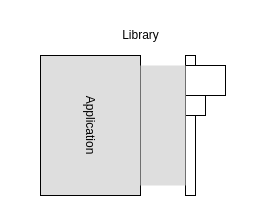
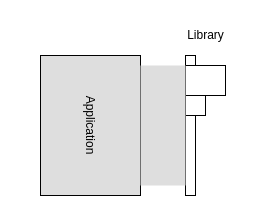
- <mxCell id="7" value="Library" style="text;html=1;align=center;verticalAlign=middle;resizable=0;points=[];autosize=1;strokeColor=none;fillColor=none;" vertex="1" parent="1"><mxGeometry x="110" y="20" width="60" height="30" as="geometry" /></mxCell>
+ <mxCell id="7" value="Library" style="text;html=1;align=center;verticalAlign=middle;resizable=0;points=[];autosize=1;strokeColor=none;fillColor=none;" vertex="1" parent="1"><mxGeometry x="175" y="20" width="60" height="30" as="geometry" /></mxCell>
